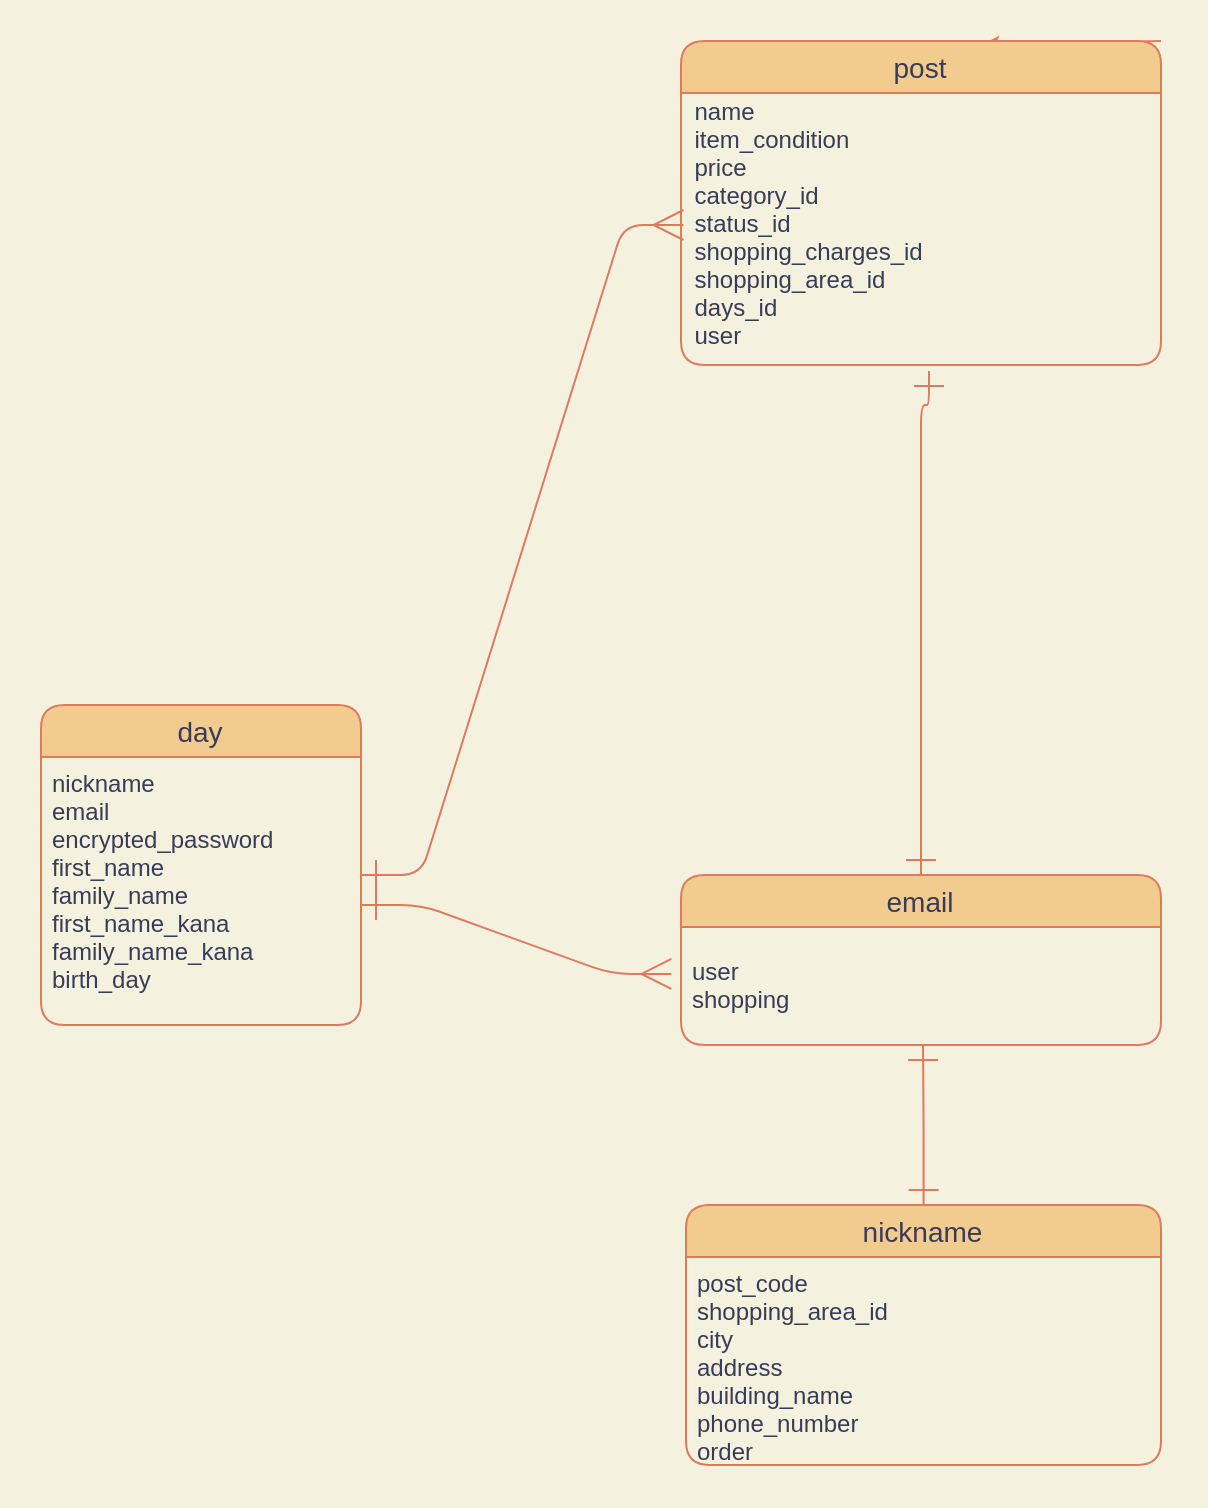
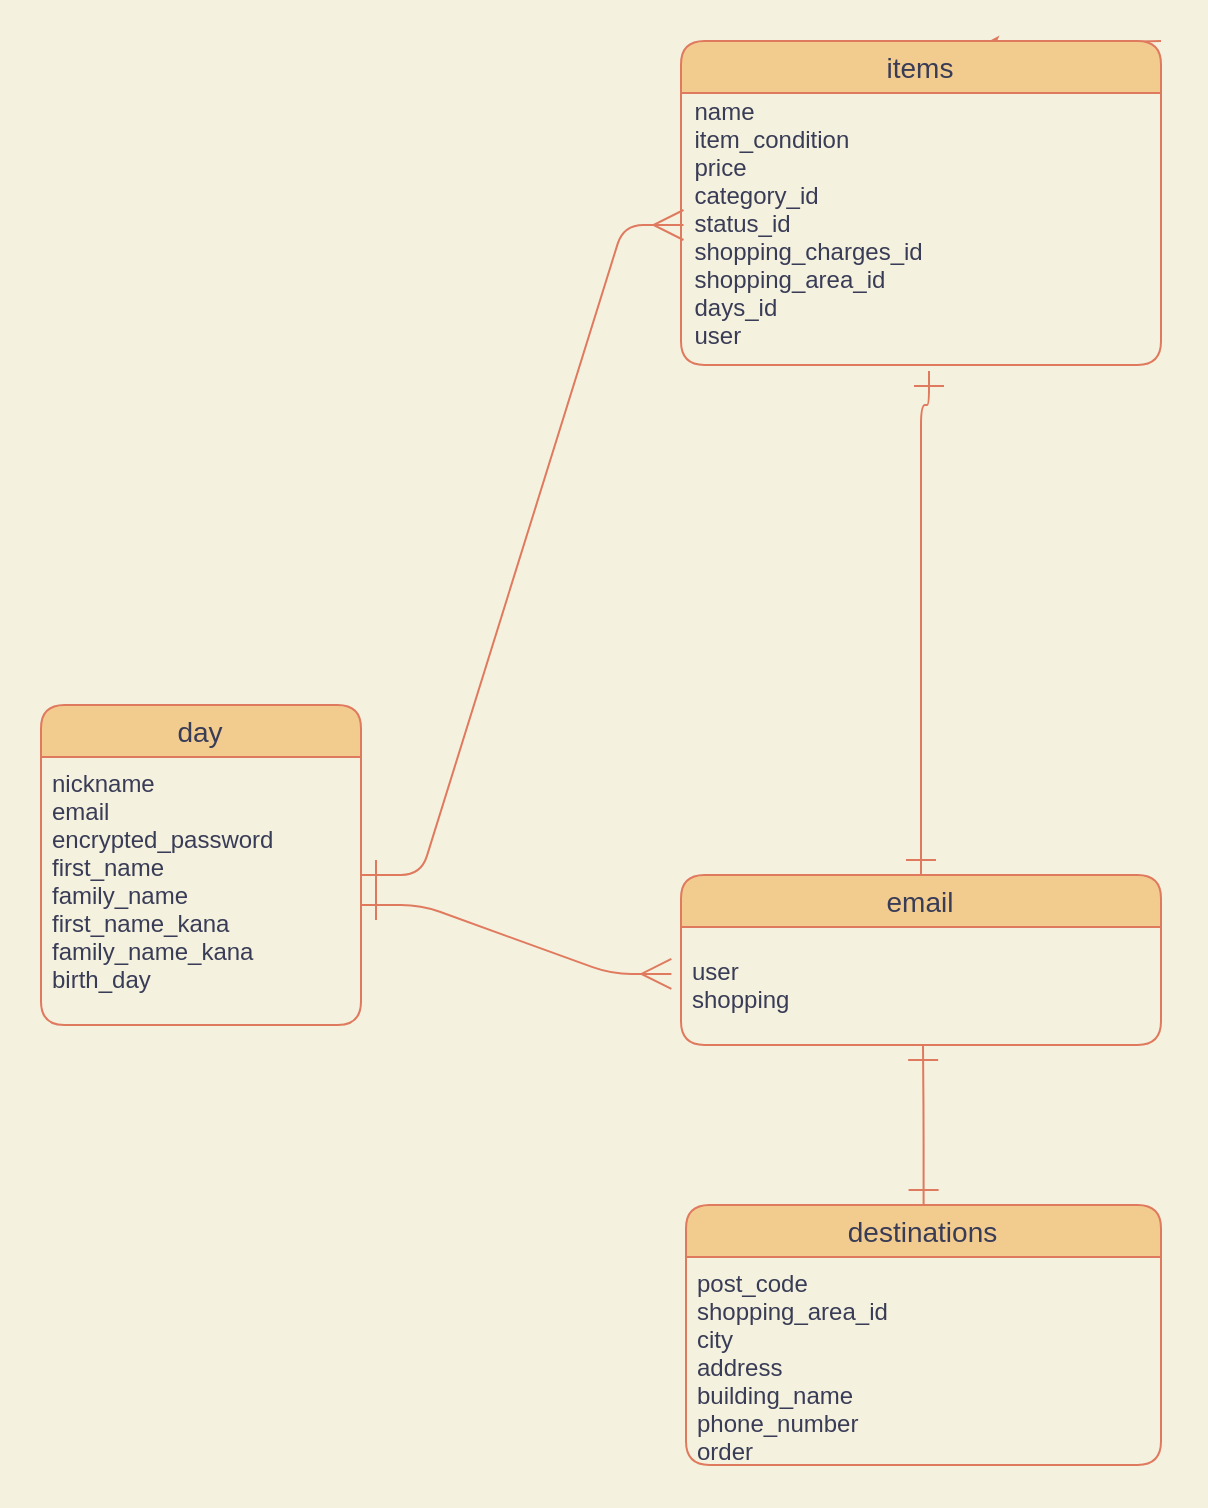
- <mxCell id="5" value="post" style="swimlane;fontStyle=0;childLayout=stackLayout;horizontal=1;startSize=26;horizontalStack=0;resizeParent=1;resizeParentMax=0;resizeLast=0;collapsible=1;marginBottom=0;align=center;fontSize=14;rounded=1;fillColor=#F2CC8F;strokeColor=#E07A5F;fontColor=#393C56;" vertex="1" parent="1"><mxGeometry x="340" y="20" width="240" height="162" as="geometry" /></mxCell>
+ <mxCell id="5" value="items" style="swimlane;fontStyle=0;childLayout=stackLayout;horizontal=1;startSize=26;horizontalStack=0;resizeParent=1;resizeParentMax=0;resizeLast=0;collapsible=1;marginBottom=0;align=center;fontSize=14;rounded=1;fillColor=#F2CC8F;strokeColor=#E07A5F;fontColor=#393C56;" vertex="1" parent="1"><mxGeometry x="340" y="20" width="240" height="162" as="geometry" /></mxCell>
- <mxCell id="9" value="nickname" style="swimlane;fontStyle=0;childLayout=stackLayout;horizontal=1;startSize=26;horizontalStack=0;resizeParent=1;resizeParentMax=0;resizeLast=0;collapsible=1;marginBottom=0;align=center;fontSize=14;rounded=1;fillColor=#F2CC8F;strokeColor=#E07A5F;fontColor=#393C56;" vertex="1" parent="1"><mxGeometry x="342.5" y="602" width="237.5" height="130" as="geometry" /></mxCell>
+ <mxCell id="9" value="destinations" style="swimlane;fontStyle=0;childLayout=stackLayout;horizontal=1;startSize=26;horizontalStack=0;resizeParent=1;resizeParentMax=0;resizeLast=0;collapsible=1;marginBottom=0;align=center;fontSize=14;rounded=1;fillColor=#F2CC8F;strokeColor=#E07A5F;fontColor=#393C56;" vertex="1" parent="1"><mxGeometry x="342.5" y="602" width="237.5" height="130" as="geometry" /></mxCell>
